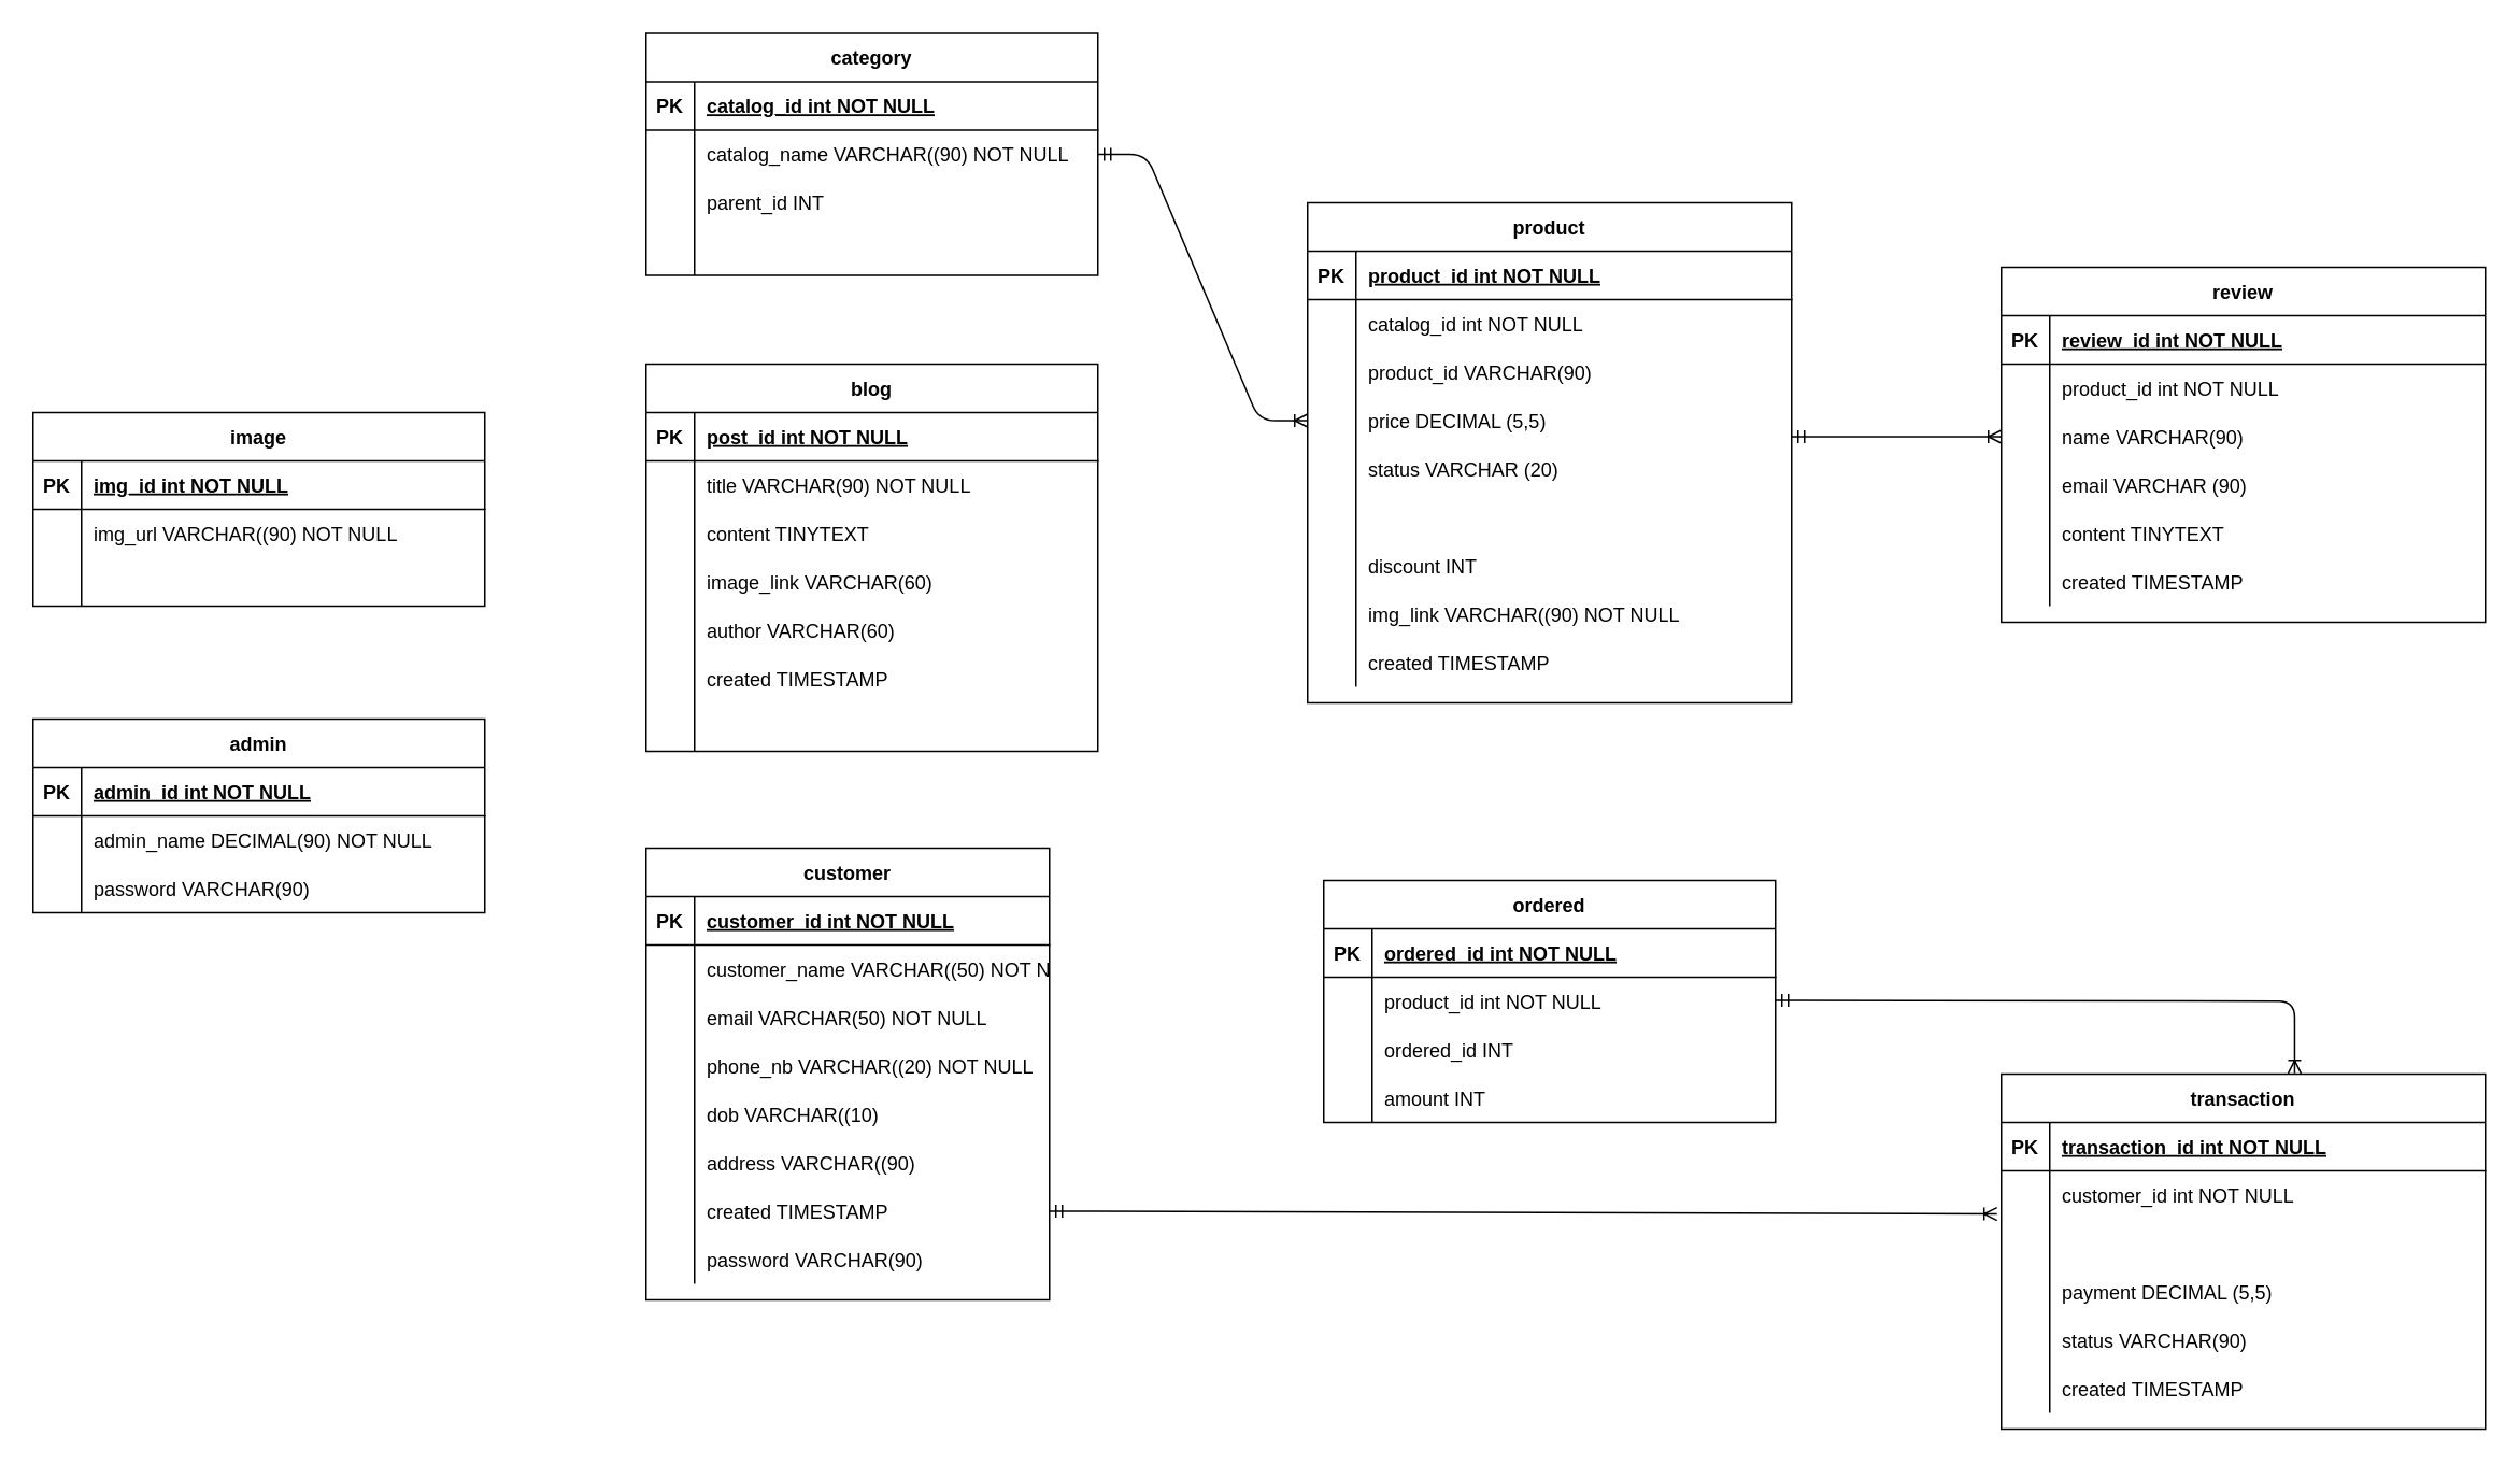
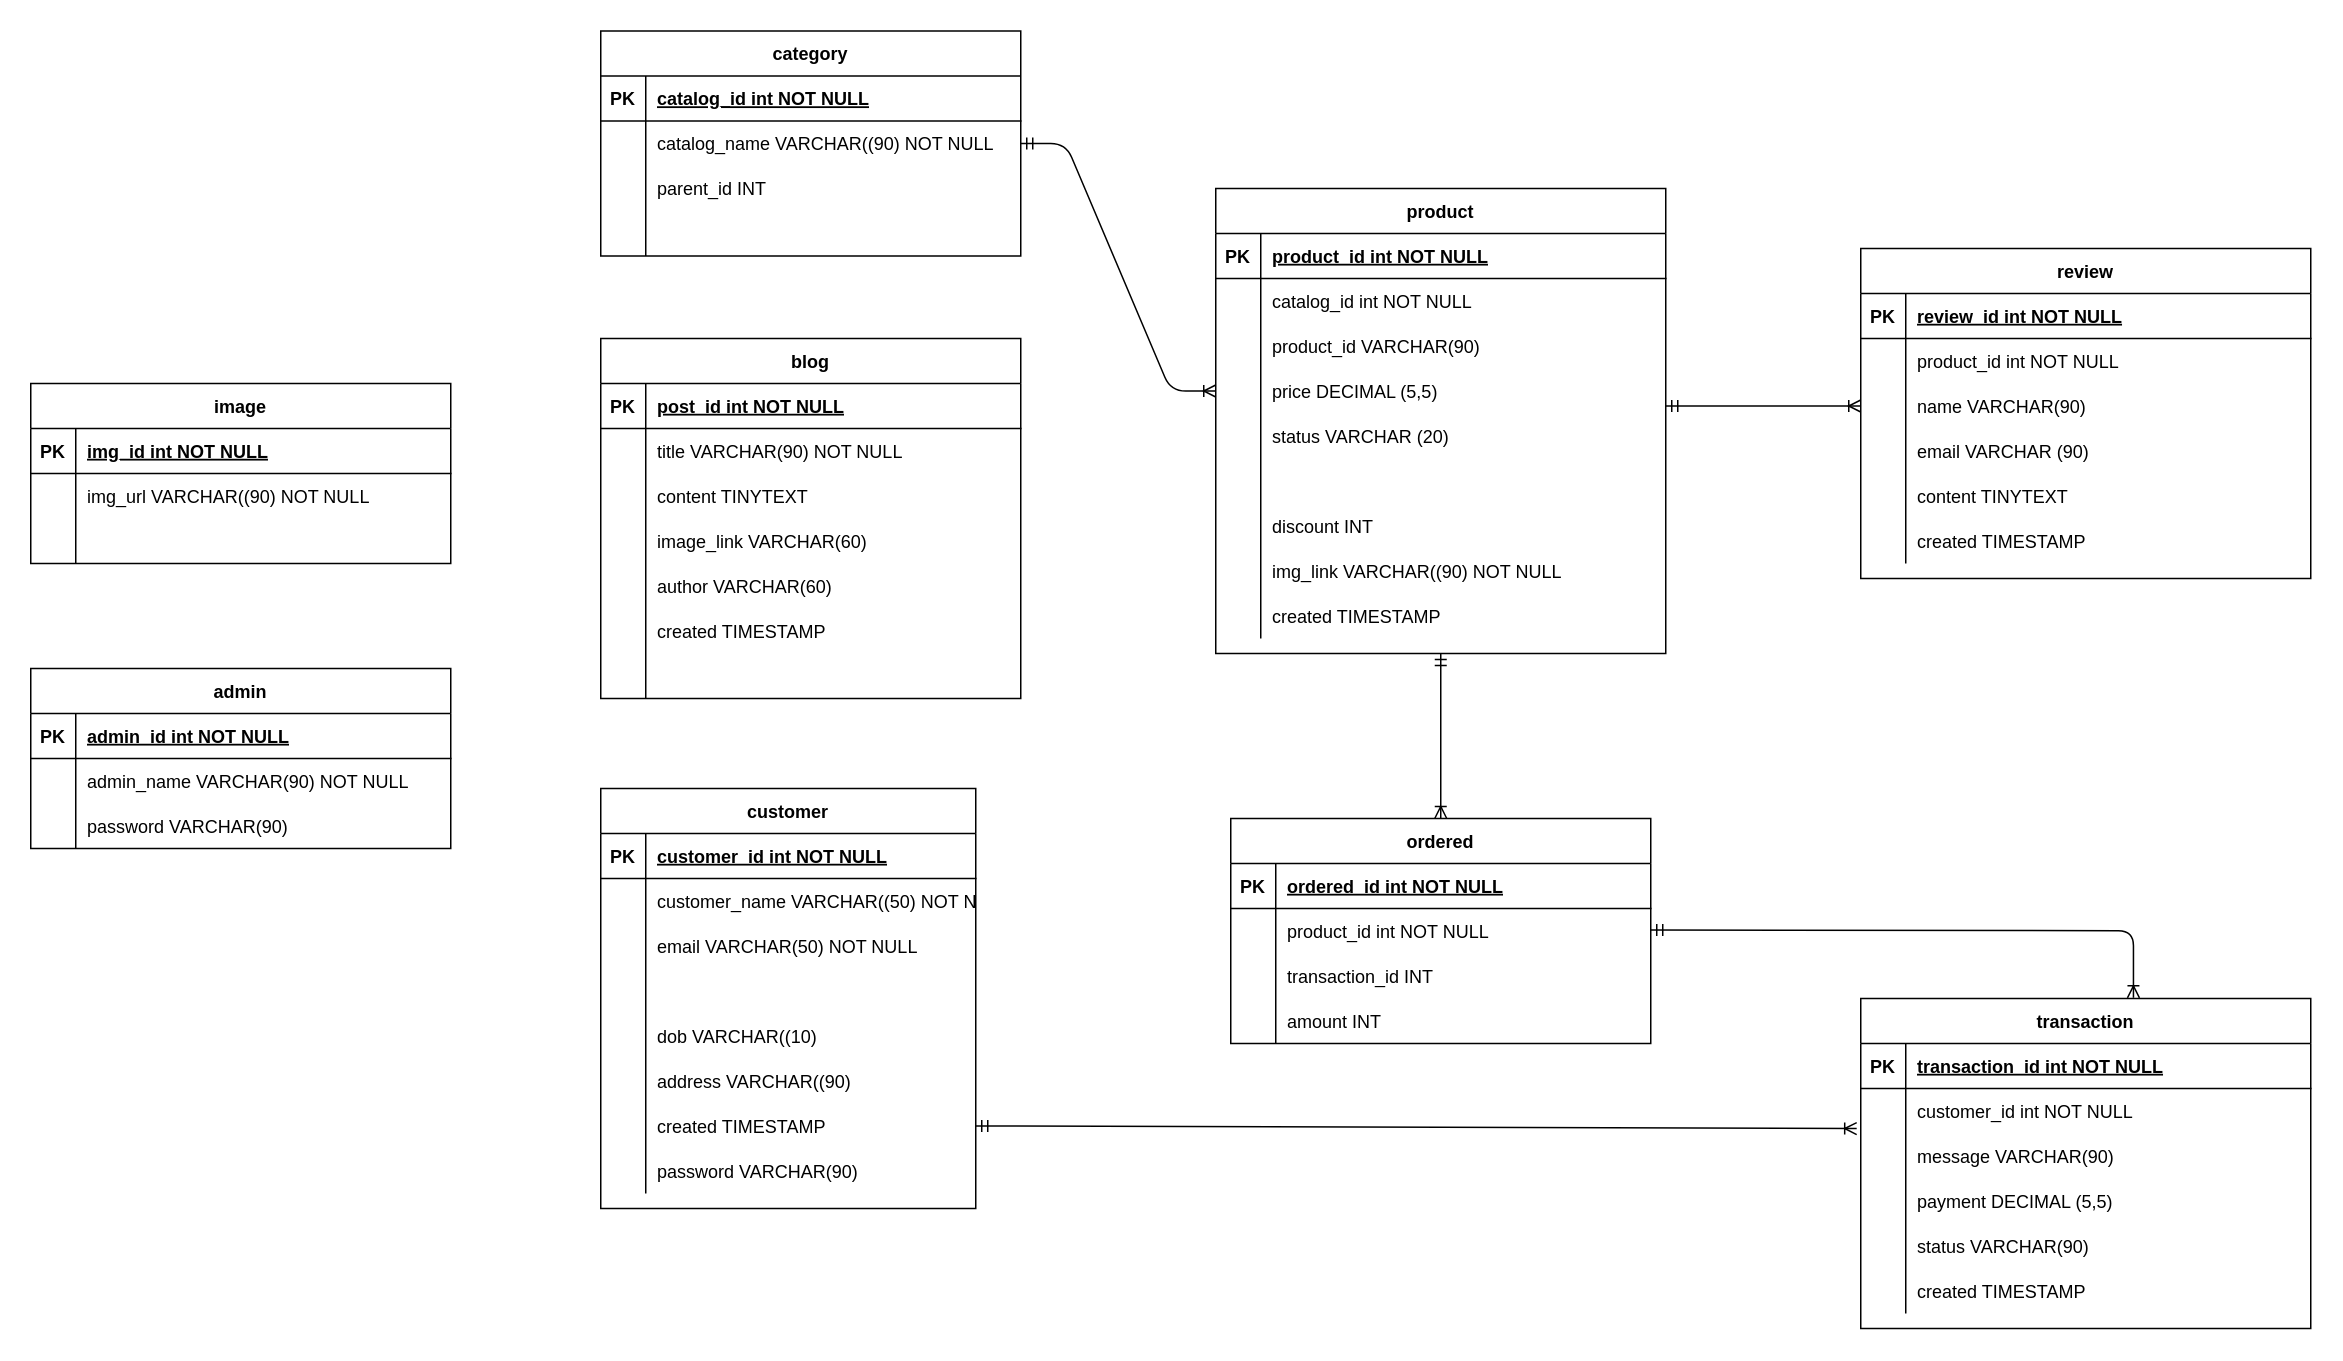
+ <mxCell id="161" value="" style="fontSize=12;html=1;endArrow=ERoneToMany;startArrow=ERmandOne;entryX=0.5;entryY=0;entryDx=0;entryDy=0;exitX=0.5;exitY=1;exitDx=0;exitDy=0;" edge="1" parent="1" source="82" target="109"><mxGeometry width="100" height="100" relative="1" as="geometry"><mxPoint x="940" y="445" as="sourcePoint" /><mxPoint x="1050" y="640" as="targetPoint" /></mxGeometry></mxCell>
- <mxCell id="78" value="admin_name DECIMAL(90) NOT NULL" style="shape=partialRectangle;overflow=hidden;connectable=0;fillColor=none;top=0;left=0;bottom=0;right=0;align=left;spacingLeft=6;" vertex="1" parent="76"><mxGeometry x="30" width="250" height="30" as="geometry" /></mxCell>
+ <mxCell id="78" value="admin_name VARCHAR(90) NOT NULL" style="shape=partialRectangle;overflow=hidden;connectable=0;fillColor=none;top=0;left=0;bottom=0;right=0;align=left;spacingLeft=6;" vertex="1" parent="76"><mxGeometry x="30" width="250" height="30" as="geometry" /></mxCell>
- <mxCell id="118" value="ordered_id INT" style="shape=partialRectangle;overflow=hidden;connectable=0;fillColor=none;top=0;left=0;bottom=0;right=0;align=left;spacingLeft=6;" vertex="1" parent="116"><mxGeometry x="30" width="250" height="30" as="geometry" /></mxCell>
+ <mxCell id="118" value="transaction_id INT" style="shape=partialRectangle;overflow=hidden;connectable=0;fillColor=none;top=0;left=0;bottom=0;right=0;align=left;spacingLeft=6;" vertex="1" parent="116"><mxGeometry x="30" width="250" height="30" as="geometry" /></mxCell>
- <mxCell id="14" value="phone_nb VARCHAR((20) NOT NULL" style="shape=partialRectangle;overflow=hidden;connectable=0;fillColor=none;top=0;left=0;bottom=0;right=0;align=left;spacingLeft=6;" parent="12" vertex="1"><mxGeometry x="30" width="220" height="30" as="geometry" /></mxCell>
+ <mxCell id="150" value="message VARCHAR(90) " style="shape=partialRectangle;overflow=hidden;connectable=0;fillColor=none;top=0;left=0;bottom=0;right=0;align=left;spacingLeft=6;" vertex="1" parent="148"><mxGeometry x="30" width="270" height="30" as="geometry" /></mxCell>
